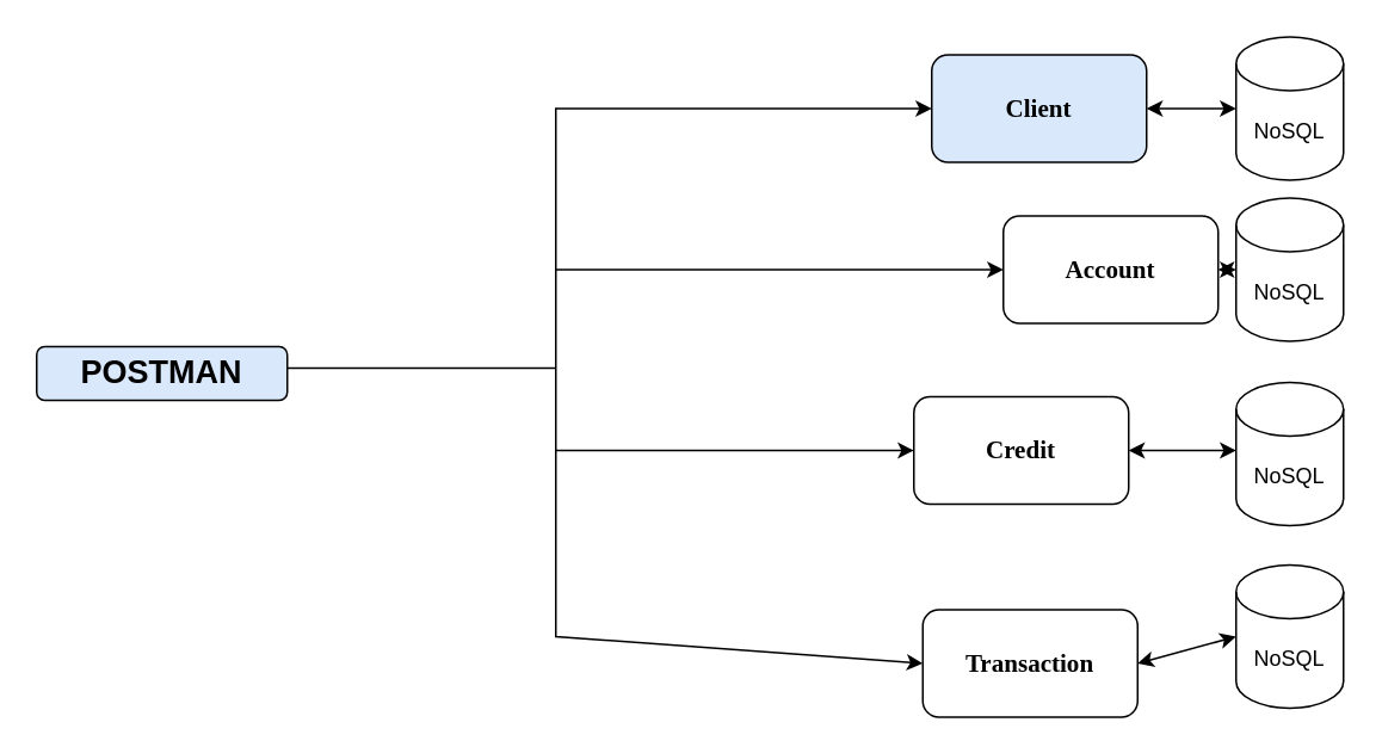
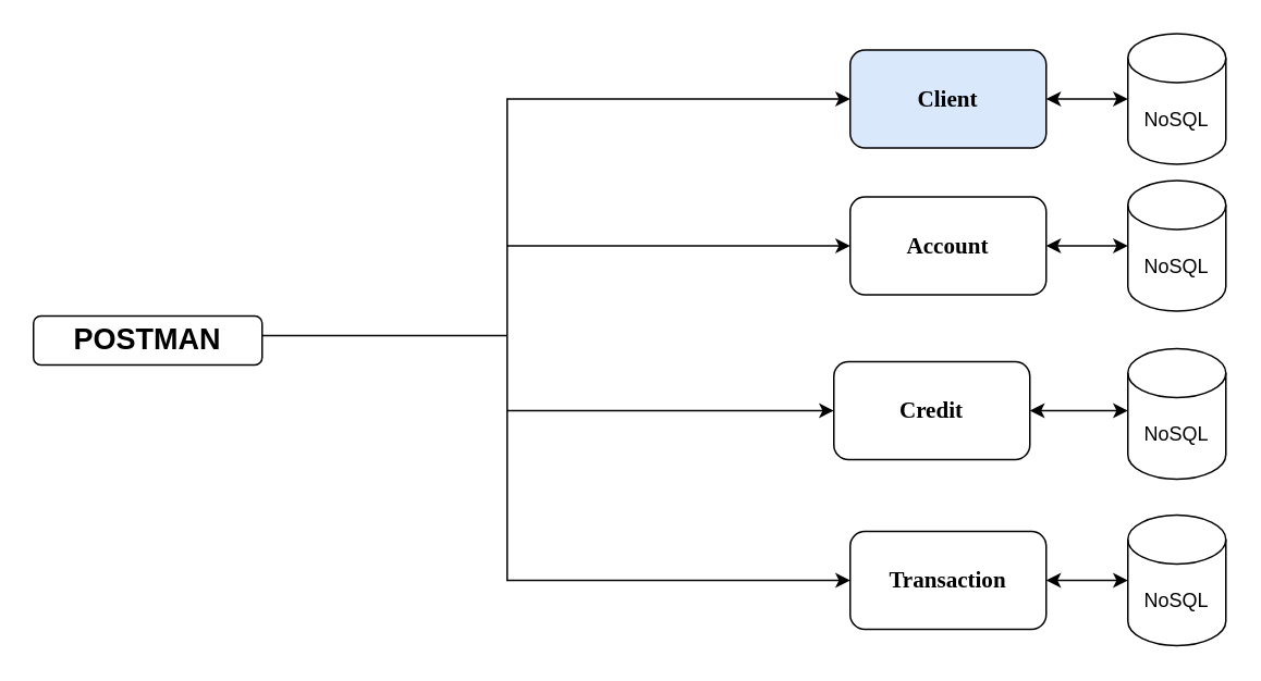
- <mxCell id="2" value="&lt;h3&gt;&lt;font face=&quot;Garamond&quot;&gt;Account&lt;/font&gt;&lt;/h3&gt;" style="rounded=1;whiteSpace=wrap;html=1;" parent="1" vertex="1"><mxGeometry x="560" y="120" width="120" height="60" as="geometry" /></mxCell>
+ <mxCell id="2" value="&lt;h3&gt;&lt;font face=&quot;Garamond&quot;&gt;Account&lt;/font&gt;&lt;/h3&gt;" style="rounded=1;whiteSpace=wrap;html=1;" parent="1" vertex="1"><mxGeometry x="520" y="120" width="120" height="60" as="geometry" /></mxCell>
- <mxCell id="11" value="&lt;h2&gt;POSTMAN&lt;/h2&gt;" style="rounded=1;whiteSpace=wrap;html=1;fillColor=#dae8fc;" parent="1" vertex="1"><mxGeometry x="20" y="193" width="140" height="30" as="geometry" /></mxCell>
+ <mxCell id="11" value="&lt;h2&gt;POSTMAN&lt;/h2&gt;" style="rounded=1;whiteSpace=wrap;html=1;" parent="1" vertex="1"><mxGeometry x="20" y="193" width="140" height="30" as="geometry" /></mxCell>
- <mxCell id="4" value="&lt;h3&gt;&lt;font face=&quot;Garamond&quot;&gt;Transaction&lt;/font&gt;&lt;/h3&gt;" style="rounded=1;whiteSpace=wrap;html=1;" parent="1" vertex="1"><mxGeometry x="515" y="340" width="120" height="60" as="geometry" /></mxCell>
+ <mxCell id="4" value="&lt;h3&gt;&lt;font face=&quot;Garamond&quot;&gt;Transaction&lt;/font&gt;&lt;/h3&gt;" style="rounded=1;whiteSpace=wrap;html=1;" parent="1" vertex="1"><mxGeometry x="520" y="325" width="120" height="60" as="geometry" /></mxCell>
